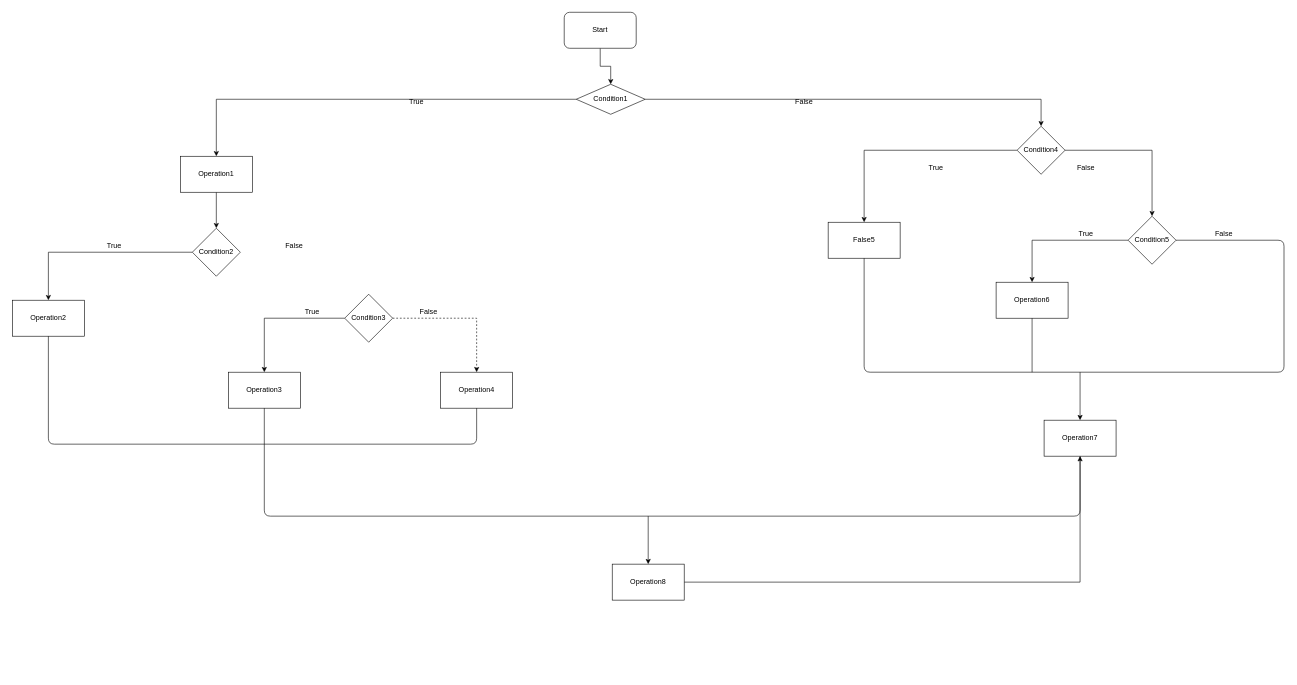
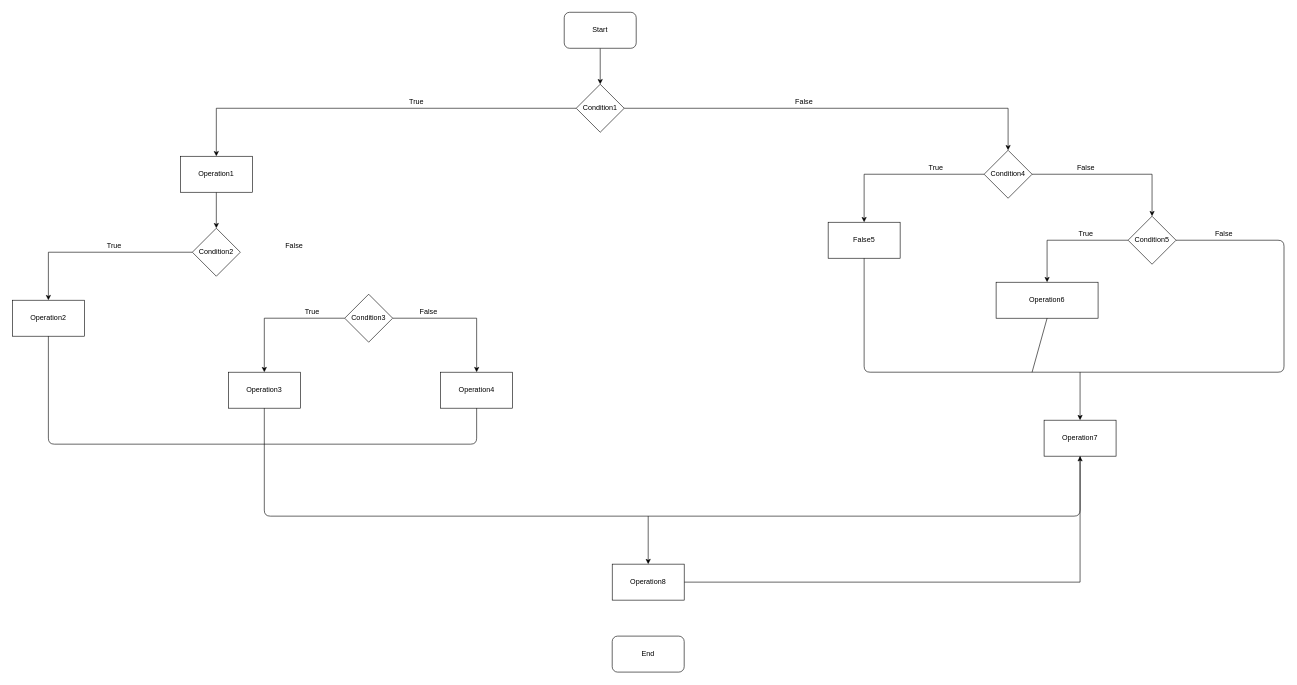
- <mxCell id="6" value="Condition1" style="rhombus;whiteSpace=wrap;html=1;" vertex="1" parent="1"><mxGeometry x="960" y="140" width="115" height="50" as="geometry" /></mxCell>
+ <mxCell id="6" value="Condition1" style="rhombus;whiteSpace=wrap;html=1;" vertex="1" parent="1"><mxGeometry x="960" y="140" width="80" height="80" as="geometry" /></mxCell>
- <mxCell id="19" value="Condition4" style="rhombus;whiteSpace=wrap;html=1;" vertex="1" parent="1"><mxGeometry x="1695" y="210" width="80" height="80" as="geometry" /></mxCell>
+ <mxCell id="19" value="Condition4" style="rhombus;whiteSpace=wrap;html=1;" vertex="1" parent="1"><mxGeometry x="1640" y="250" width="80" height="80" as="geometry" /></mxCell>
- <mxCell id="23" value="Operation6" style="rounded=0;whiteSpace=wrap;html=1;" vertex="1" parent="1"><mxGeometry x="1660" y="470" width="120" height="60" as="geometry" /></mxCell>
+ <mxCell id="23" value="Operation6" style="rounded=0;whiteSpace=wrap;html=1;" vertex="1" parent="1"><mxGeometry x="1660" y="470" width="170" height="60" as="geometry" /></mxCell>
- <mxCell id="13" style="edgeStyle=orthogonalEdgeStyle;rounded=0;orthogonalLoop=1;jettySize=auto;html=1;dashed=1;" edge="1" parent="1" source="14" target="16"><mxGeometry relative="1" as="geometry" /></mxCell>
+ <mxCell id="13" style="edgeStyle=orthogonalEdgeStyle;rounded=0;orthogonalLoop=1;jettySize=auto;html=1;" edge="1" parent="1" source="14" target="16"><mxGeometry relative="1" as="geometry" /></mxCell>
+ <mxCell id="34" value="End" style="rounded=1;whiteSpace=wrap;html=1;" vertex="1" parent="1"><mxGeometry x="1020" y="1060" width="120" height="60" as="geometry" /></mxCell>
